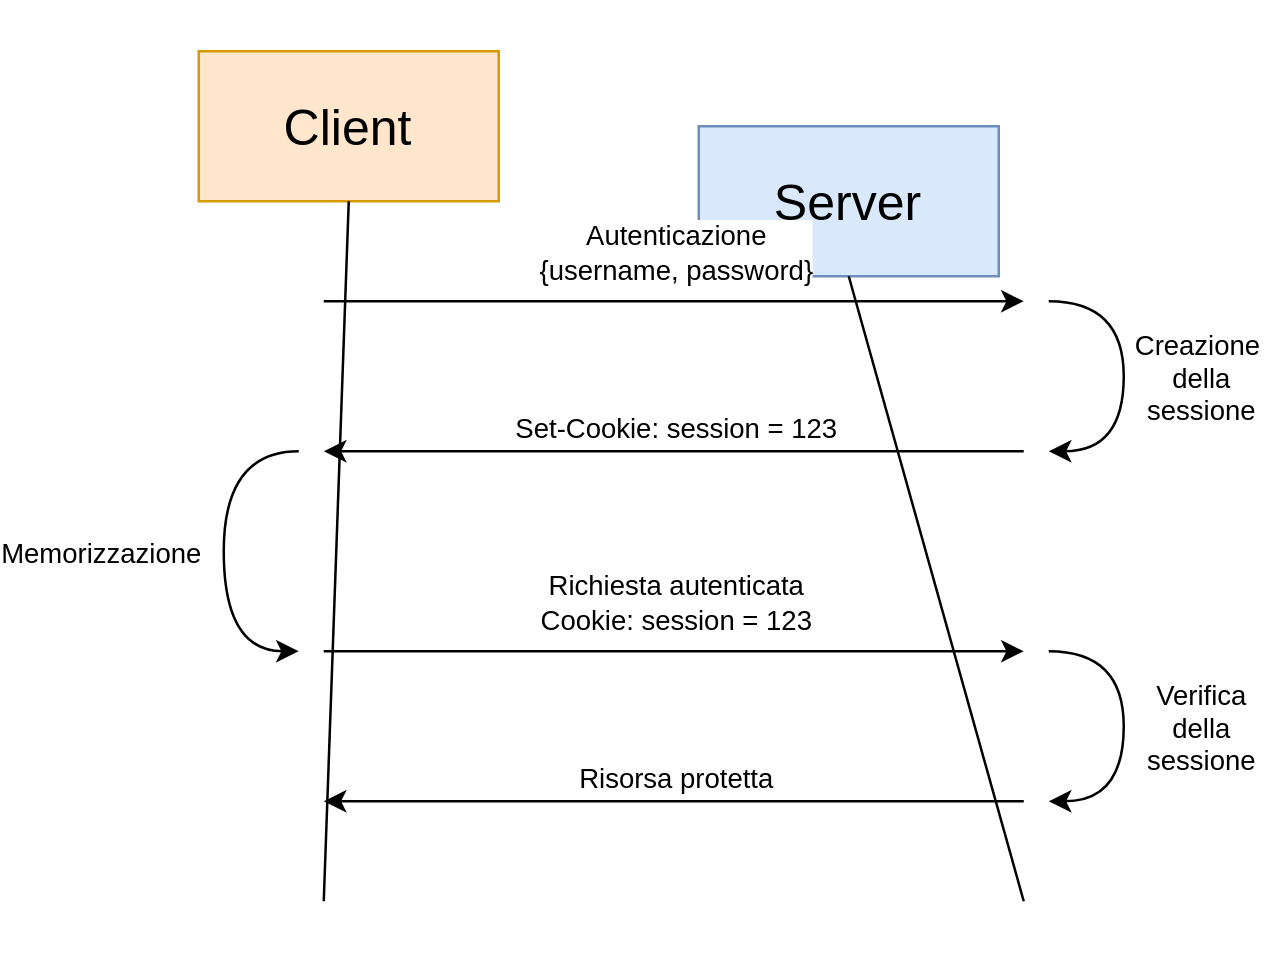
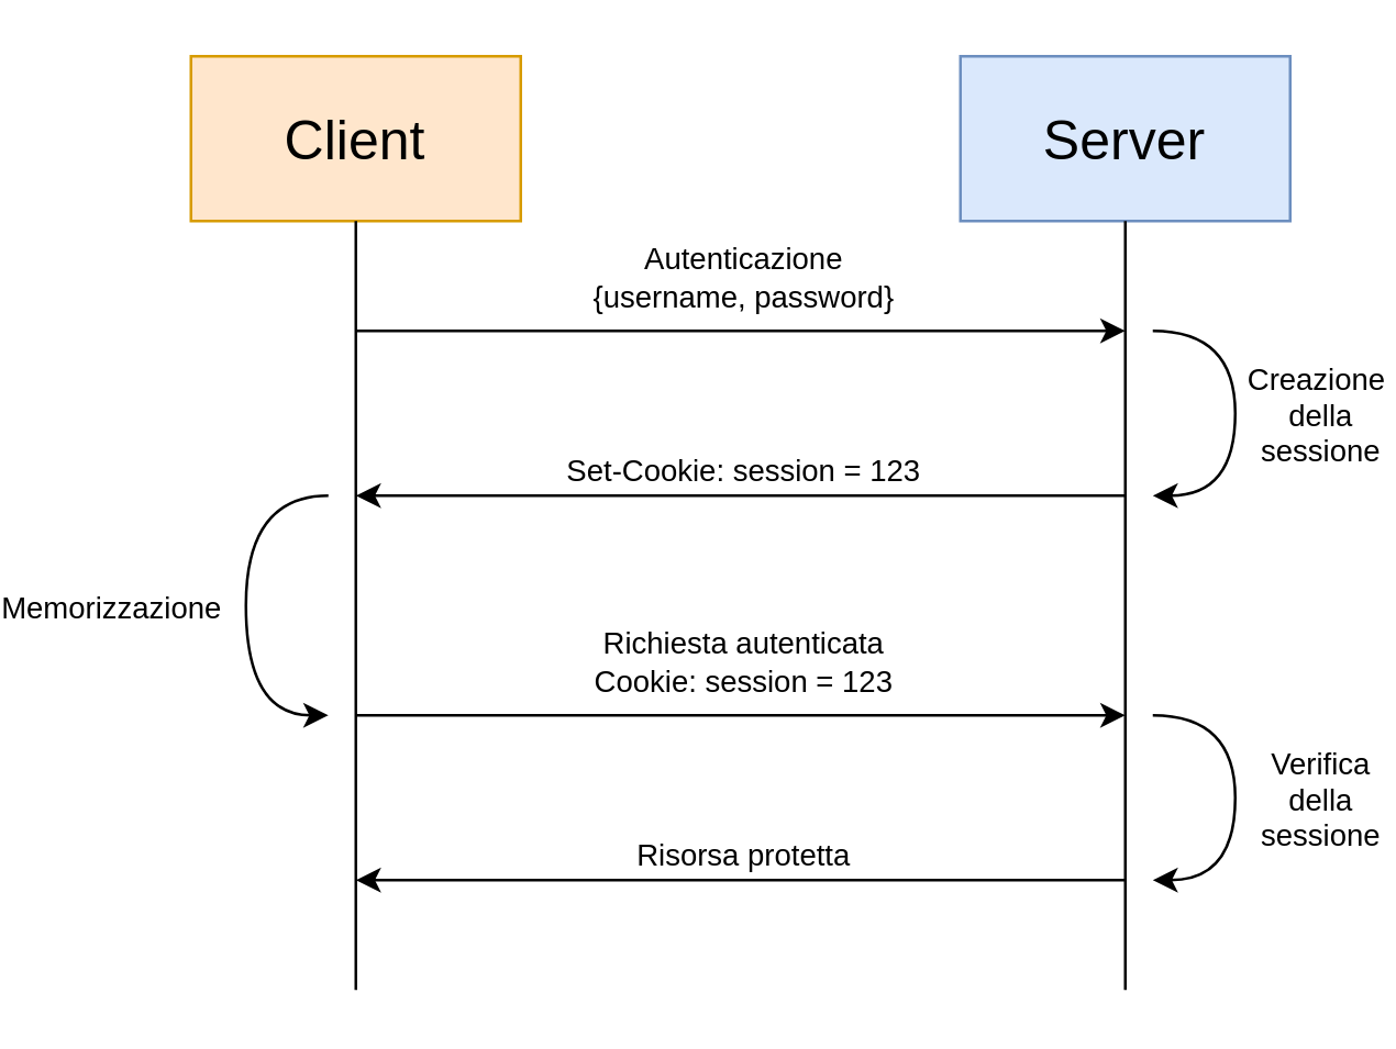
- <mxCell id="2" value="&lt;font style=&quot;font-size: 20px;&quot;&gt;Client&lt;/font&gt;" style="rounded=0;whiteSpace=wrap;html=1;fillColor=#ffe6cc;strokeColor=#d79b00;" parent="1" vertex="1"><mxGeometry x="30" y="20" width="120" height="60" as="geometry" /></mxCell>
+ <mxCell id="2" value="&lt;font style=&quot;font-size: 20px;&quot;&gt;Client&lt;/font&gt;" style="rounded=0;whiteSpace=wrap;html=1;fillColor=#ffe6cc;strokeColor=#d79b00;" parent="1" vertex="1"><mxGeometry x="20" y="20" width="120" height="60" as="geometry" /></mxCell>
- <mxCell id="3" value="&lt;font style=&quot;font-size: 20px;&quot;&gt;Server&lt;/font&gt;" style="rounded=0;whiteSpace=wrap;html=1;fillColor=#dae8fc;strokeColor=#6c8ebf;" parent="1" vertex="1"><mxGeometry x="230" y="50" width="120" height="60" as="geometry" /></mxCell>
+ <mxCell id="3" value="&lt;font style=&quot;font-size: 20px;&quot;&gt;Server&lt;/font&gt;" style="rounded=0;whiteSpace=wrap;html=1;fillColor=#dae8fc;strokeColor=#6c8ebf;" parent="1" vertex="1"><mxGeometry x="300" y="20" width="120" height="60" as="geometry" /></mxCell>
